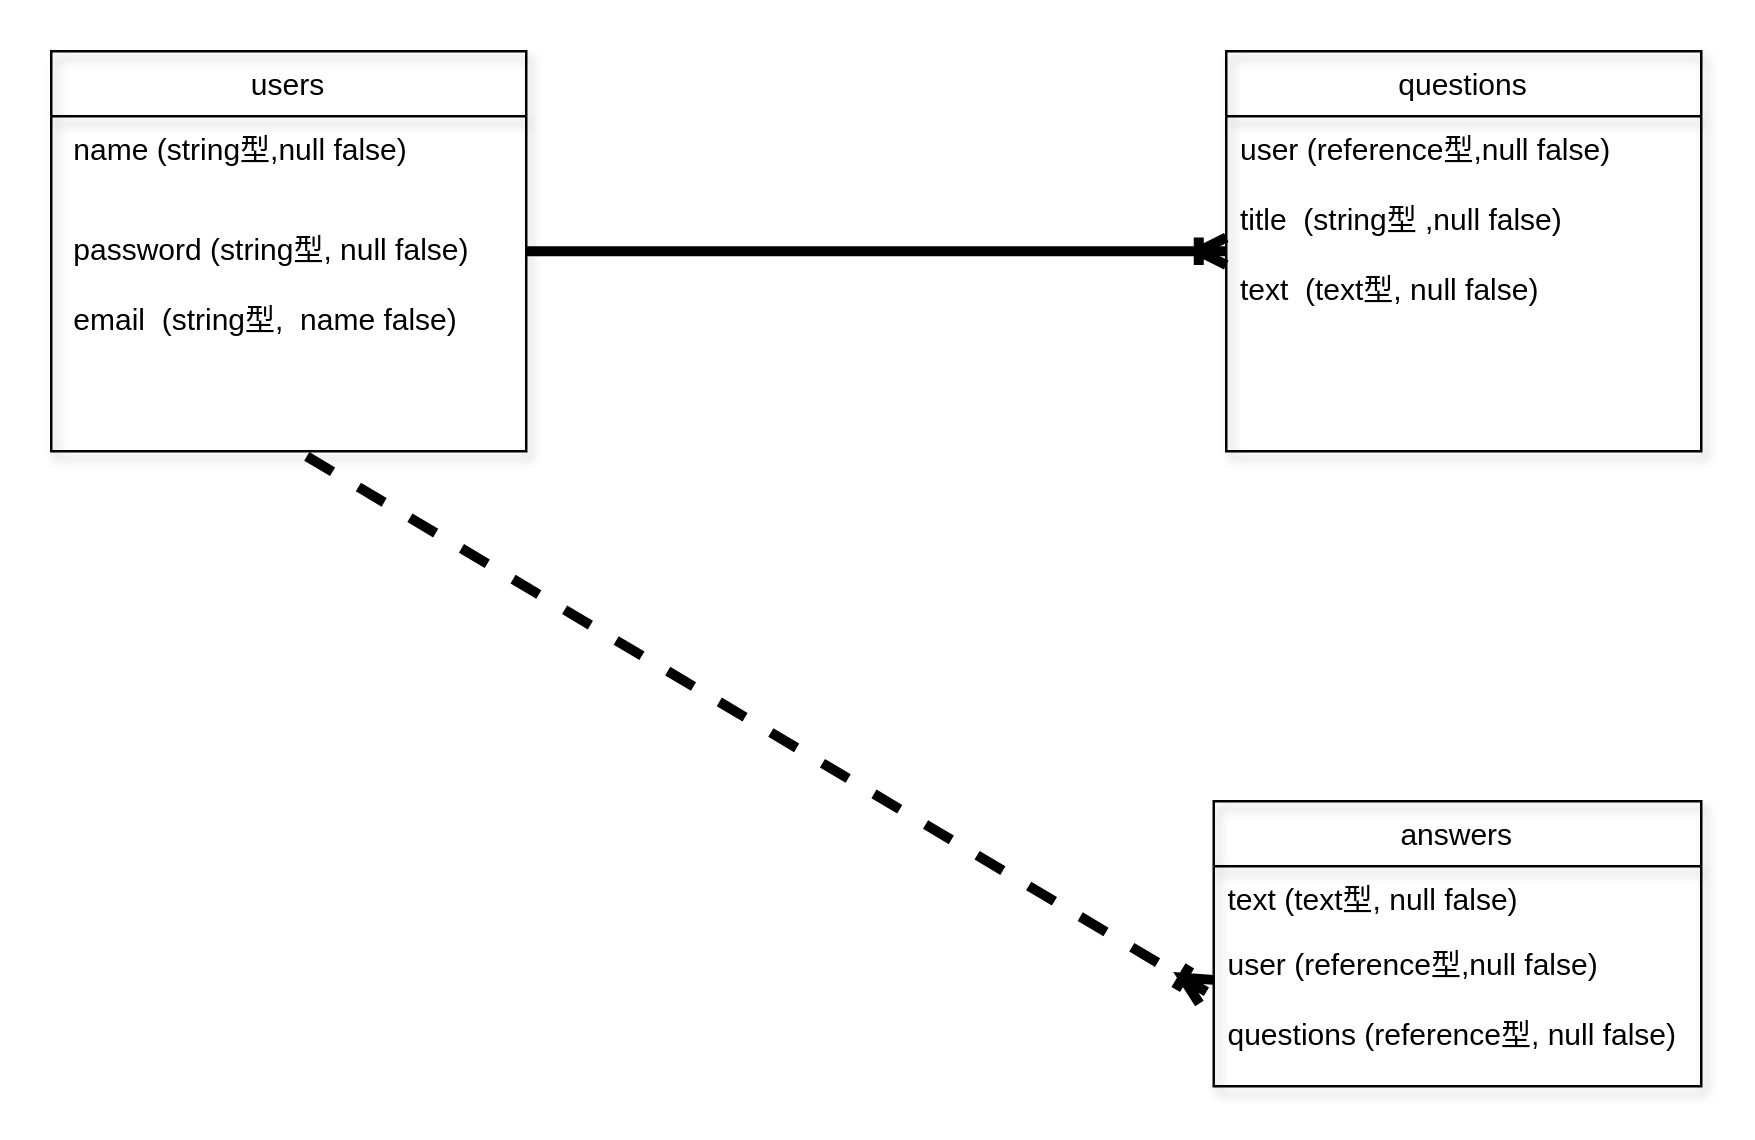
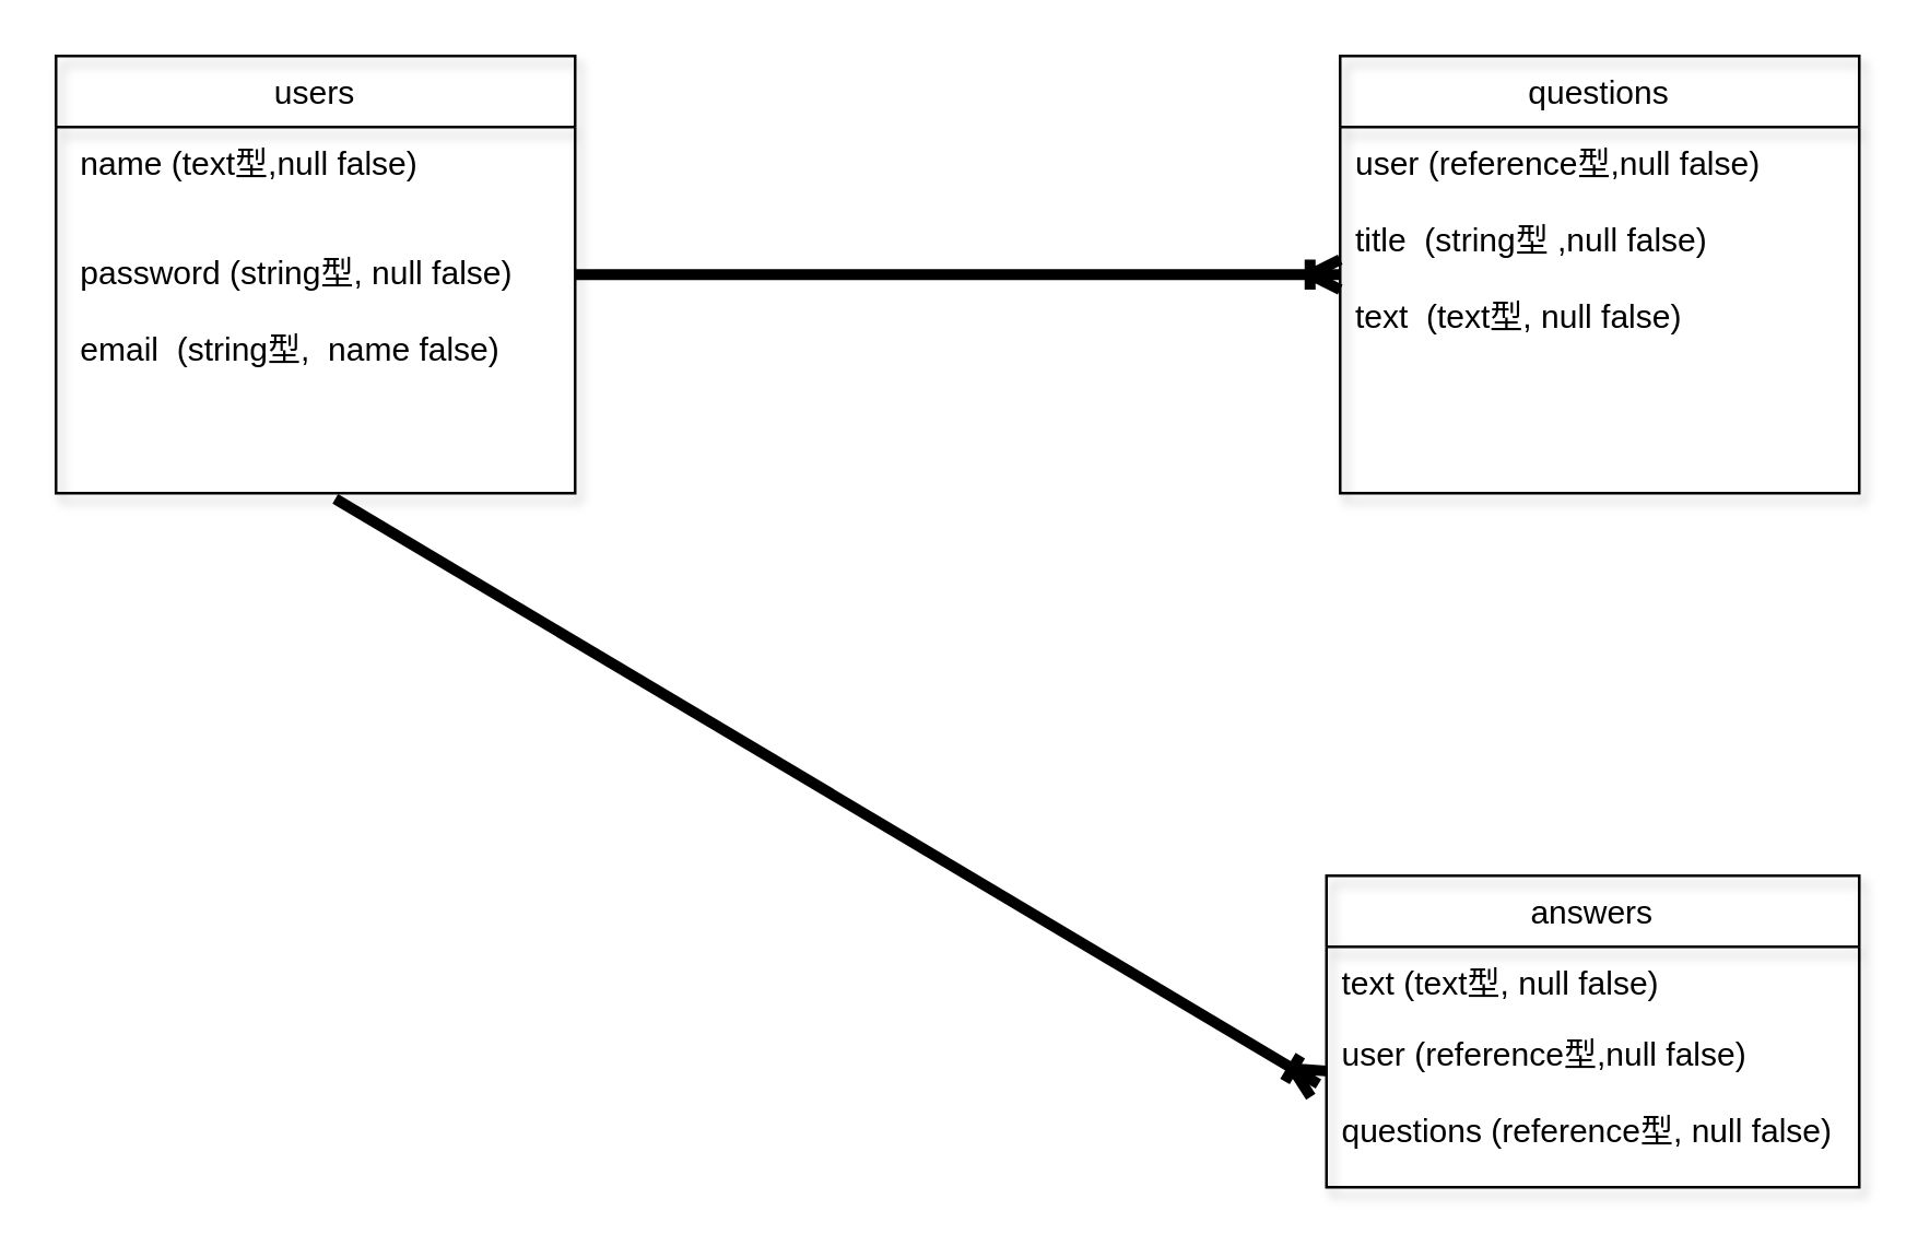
- <mxCell id="3" value=" name (string型,null false)" style="text;strokeColor=none;fillColor=none;align=left;verticalAlign=top;spacingLeft=4;spacingRight=4;overflow=hidden;rotatable=0;points=[[0,0.5],[1,0.5]];portConstraint=eastwest;" parent="2" vertex="1"><mxGeometry y="26" width="190" height="26" as="geometry" /></mxCell>
+ <mxCell id="3" value=" name (text型,null false)" style="text;strokeColor=none;fillColor=none;align=left;verticalAlign=top;spacingLeft=4;spacingRight=4;overflow=hidden;rotatable=0;points=[[0,0.5],[1,0.5]];portConstraint=eastwest;" parent="2" vertex="1"><mxGeometry y="26" width="190" height="26" as="geometry" /></mxCell>
- <mxCell id="11" value="" style="fontSize=12;html=1;endArrow=ERoneToMany;strokeWidth=4;entryX=-0.015;entryY=0.39;entryDx=0;entryDy=0;entryPerimeter=0;exitX=0.538;exitY=1.019;exitDx=0;exitDy=0;exitPerimeter=0;dashed=1;" parent="1" source="4" target="10" edge="1"><mxGeometry width="100" height="100" relative="1" as="geometry"><mxPoint x="120" y="210" as="sourcePoint" /><mxPoint x="270" y="140" as="targetPoint" /></mxGeometry></mxCell>
+ <mxCell id="11" value="" style="fontSize=12;html=1;endArrow=ERoneToMany;strokeWidth=4;entryX=-0.015;entryY=0.39;entryDx=0;entryDy=0;entryPerimeter=0;exitX=0.538;exitY=1.019;exitDx=0;exitDy=0;exitPerimeter=0;" parent="1" source="4" target="10" edge="1"><mxGeometry width="100" height="100" relative="1" as="geometry"><mxPoint x="120" y="210" as="sourcePoint" /><mxPoint x="270" y="140" as="targetPoint" /></mxGeometry></mxCell>
